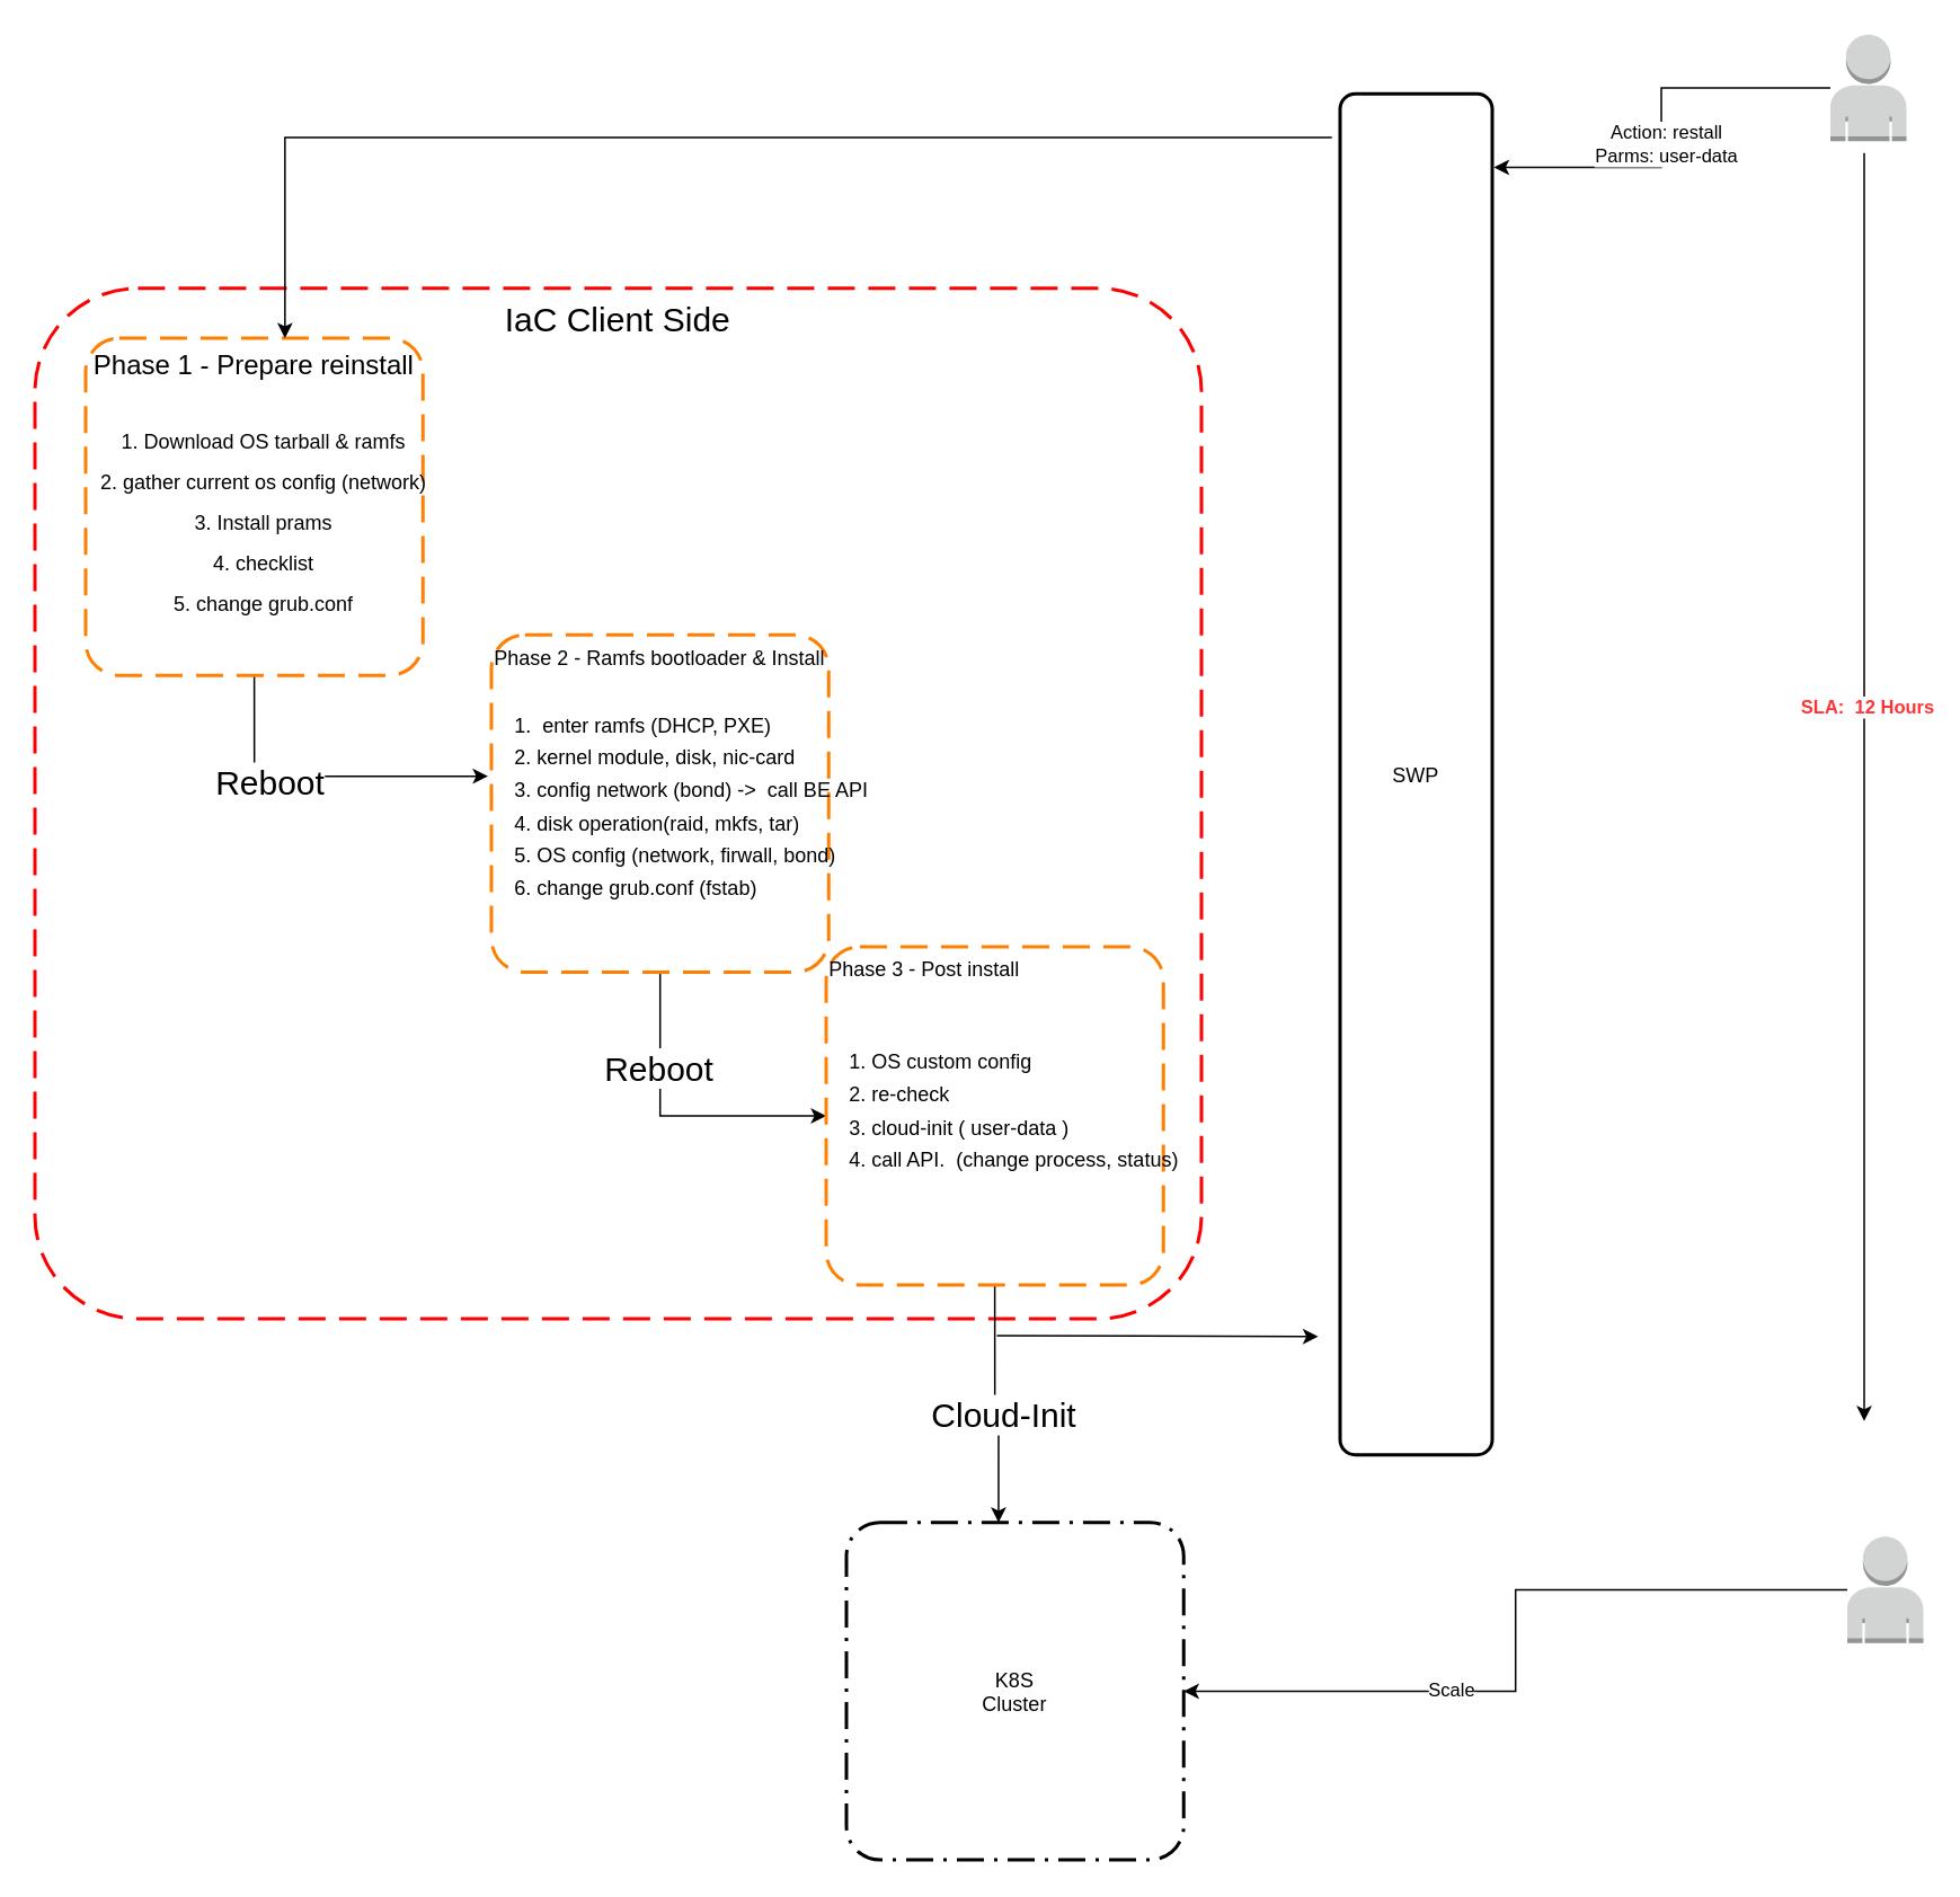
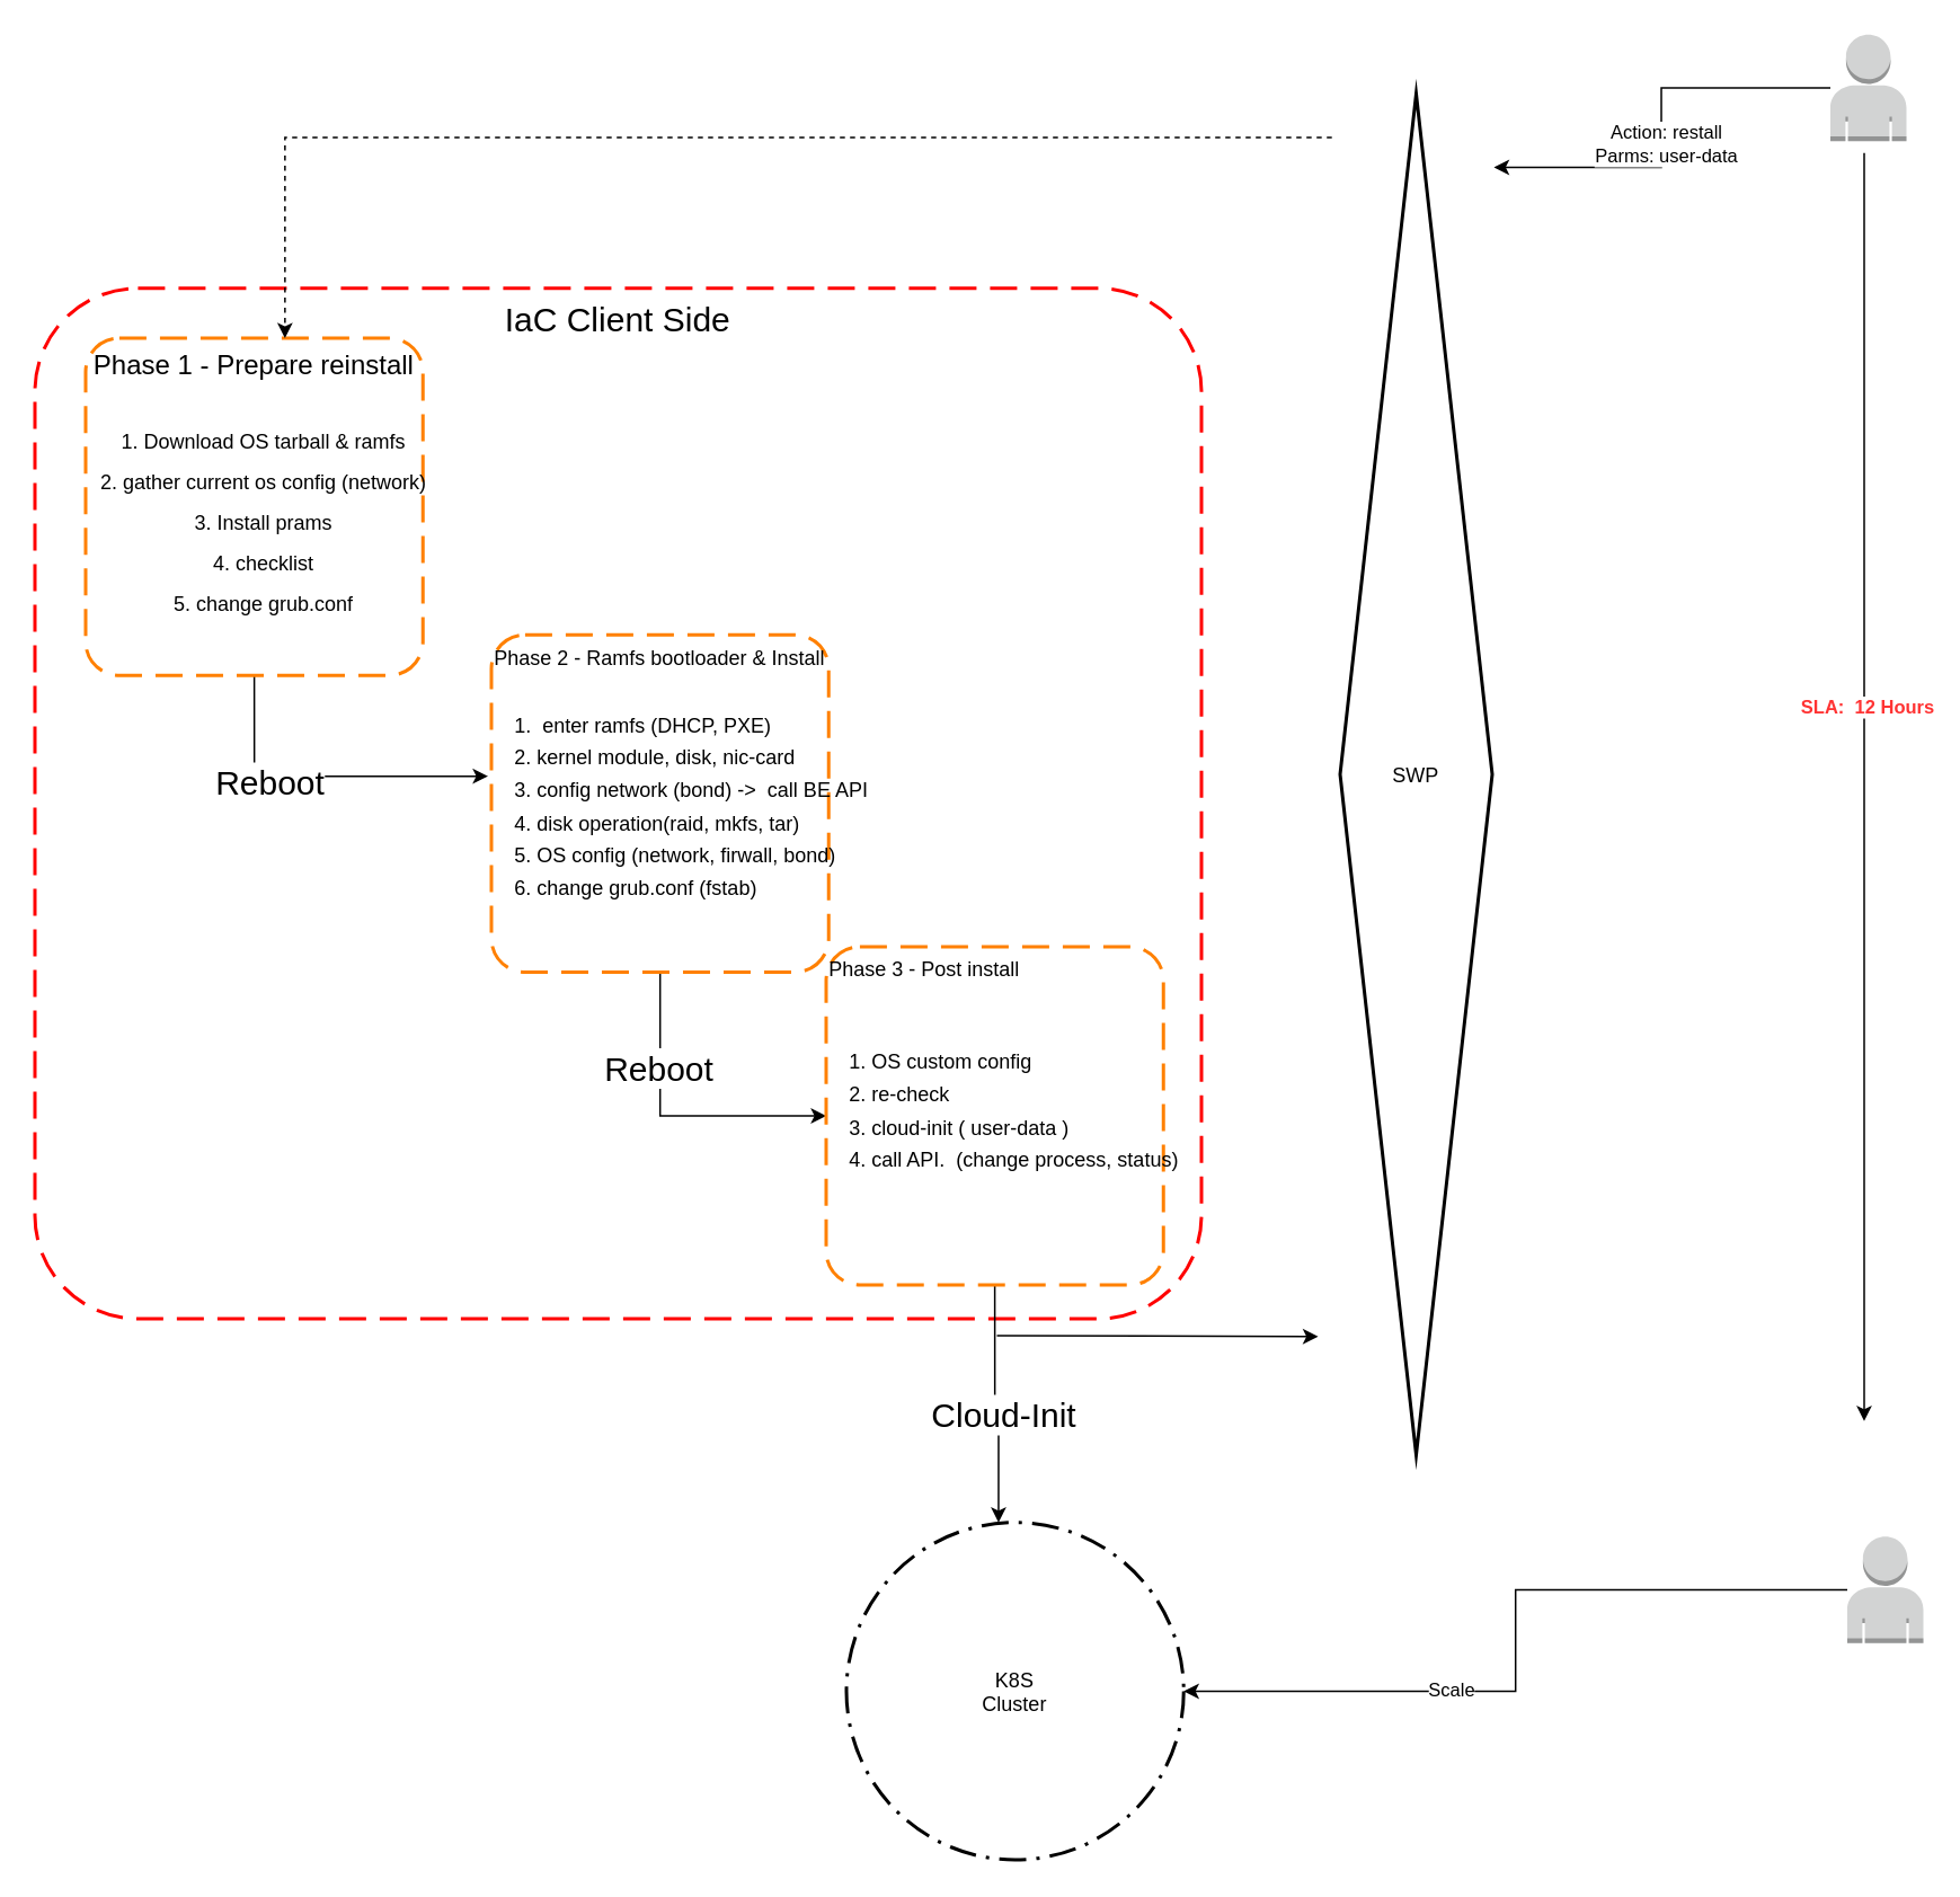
- <mxCell id="16" style="edgeStyle=orthogonalEdgeStyle;rounded=0;orthogonalLoop=1;jettySize=auto;html=1;entryX=0.591;entryY=0;entryDx=0;entryDy=0;entryPerimeter=0;exitX=-0.054;exitY=0.032;exitDx=0;exitDy=0;exitPerimeter=0;" parent="1" source="17" target="8" edge="1"><mxGeometry relative="1" as="geometry"><Array as="points"><mxPoint x="168" y="81" /></Array></mxGeometry></mxCell>
+ <mxCell id="16" style="edgeStyle=orthogonalEdgeStyle;rounded=0;orthogonalLoop=1;jettySize=auto;html=1;entryX=0.591;entryY=0;entryDx=0;entryDy=0;entryPerimeter=0;exitX=-0.054;exitY=0.032;exitDx=0;exitDy=0;exitPerimeter=0;dashed=1;" parent="1" source="17" target="8" edge="1"><mxGeometry relative="1" as="geometry"><Array as="points"><mxPoint x="168" y="81" /></Array></mxGeometry></mxCell>
- <mxCell id="17" value="SWP" style="rounded=1;arcSize=10;dashed=0;fillColor=none;gradientColor=none;strokeWidth=2;" parent="1" vertex="1"><mxGeometry x="792" y="55" width="90" height="805" as="geometry" /></mxCell>
+ <mxCell id="17" value="SWP" style="rhombus;arcSize=10;dashed=0;fillColor=none;gradientColor=none;strokeWidth=2;" parent="1" vertex="1"><mxGeometry x="792" y="55" width="90" height="805" as="geometry" /></mxCell>
- <mxCell id="12" value="K8S&#10;Cluster" style="rounded=1;arcSize=10;dashed=1;fillColor=none;gradientColor=none;dashPattern=8 3 1 3;strokeWidth=2;" parent="1" vertex="1"><mxGeometry x="500" y="900" width="199.5" height="199.5" as="geometry" /></mxCell>
+ <mxCell id="12" value="K8S&#10;Cluster" style="ellipse;arcSize=10;dashed=1;fillColor=none;gradientColor=none;dashPattern=8 3 1 3;strokeWidth=2;" parent="1" vertex="1"><mxGeometry x="500" y="900" width="199.5" height="199.5" as="geometry" /></mxCell>
